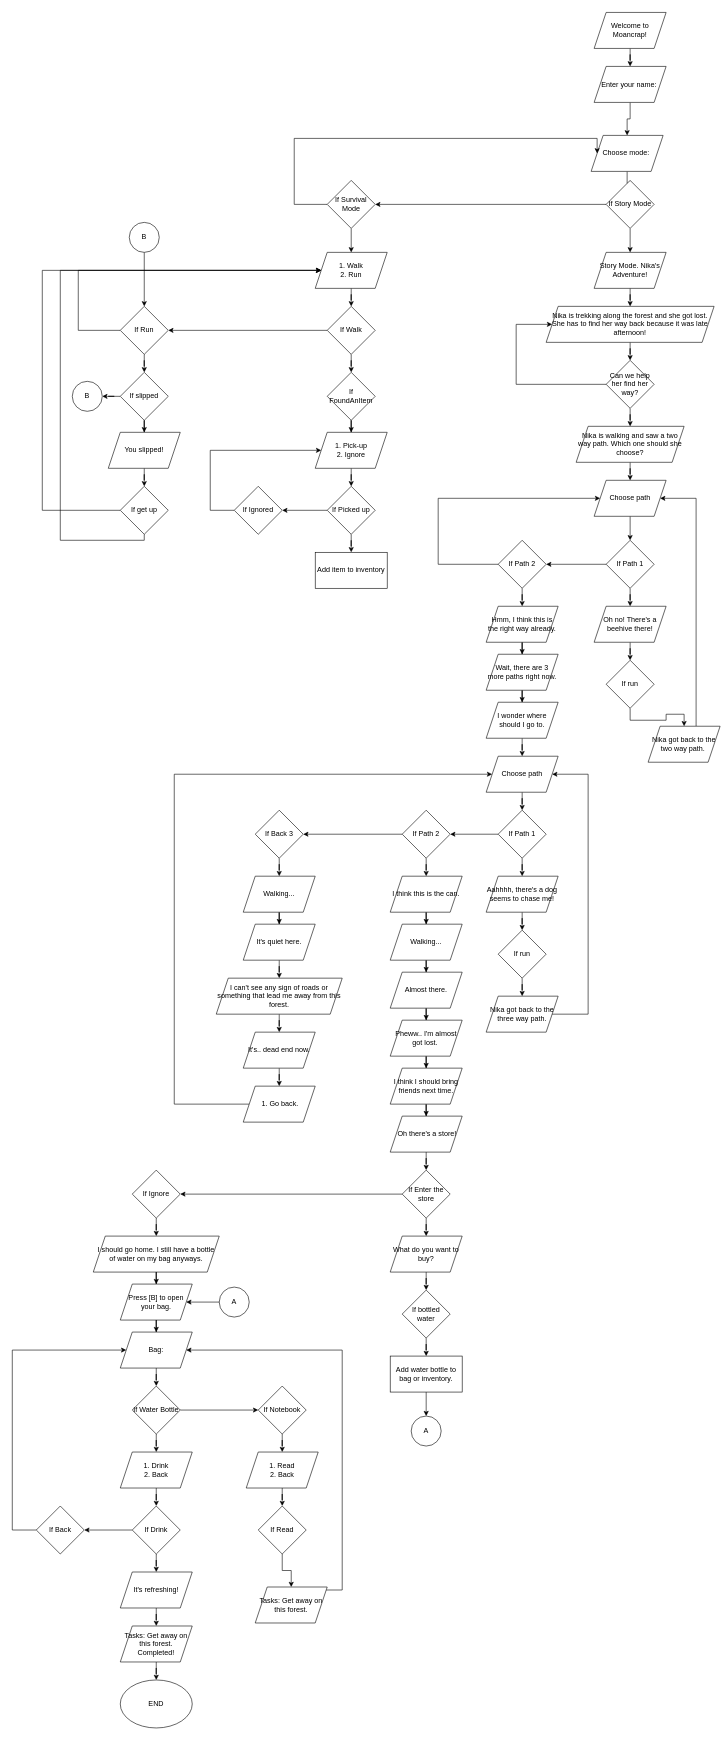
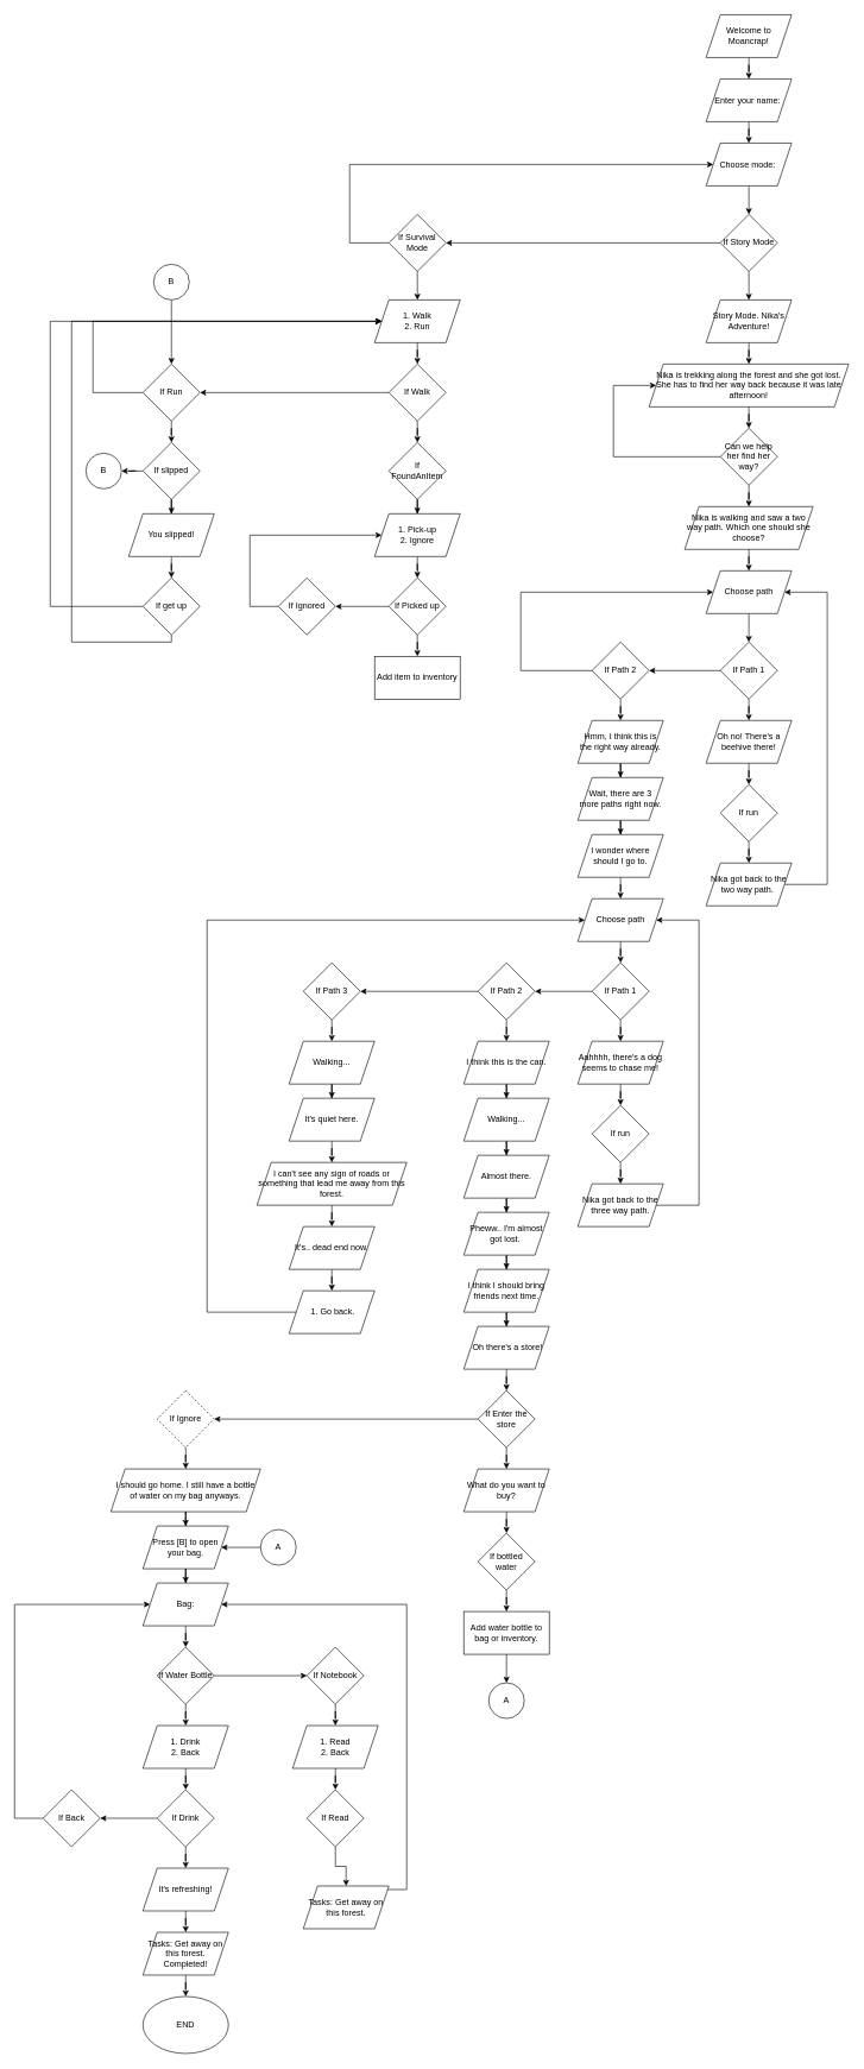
- <mxCell id="5" value="Choose mode:&amp;nbsp;" style="shape=parallelogram;perimeter=parallelogramPerimeter;whiteSpace=wrap;html=1;fixedSize=1;" vertex="1" parent="1"><mxGeometry x="985" y="225" width="120" height="60" as="geometry" /></mxCell>
+ <mxCell id="5" value="Choose mode:&amp;nbsp;" style="shape=parallelogram;perimeter=parallelogramPerimeter;whiteSpace=wrap;html=1;fixedSize=1;" vertex="1" parent="1"><mxGeometry x="990" y="200" width="120" height="60" as="geometry" /></mxCell>
- <mxCell id="33" value="Nika got back to the two way path.&amp;nbsp;" style="shape=parallelogram;perimeter=parallelogramPerimeter;whiteSpace=wrap;html=1;fixedSize=1;" vertex="1" parent="1"><mxGeometry x="1080" y="1210" width="120" height="60" as="geometry" /></mxCell>
+ <mxCell id="33" value="Nika got back to the two way path.&amp;nbsp;" style="shape=parallelogram;perimeter=parallelogramPerimeter;whiteSpace=wrap;html=1;fixedSize=1;" vertex="1" parent="1"><mxGeometry x="990" y="1210" width="120" height="60" as="geometry" /></mxCell>
- <mxCell id="54" value="If Back 3" style="rhombus;whiteSpace=wrap;html=1;" vertex="1" parent="1"><mxGeometry x="425" y="1350" width="80" height="80" as="geometry" /></mxCell>
+ <mxCell id="54" value="If Path 3" style="rhombus;whiteSpace=wrap;html=1;" vertex="1" parent="1"><mxGeometry x="425" y="1350" width="80" height="80" as="geometry" /></mxCell>
- <mxCell id="77" value="If Ignore" style="rhombus;whiteSpace=wrap;html=1;" vertex="1" parent="1"><mxGeometry x="220" y="1950" width="80" height="80" as="geometry" /></mxCell>
+ <mxCell id="77" value="If Ignore" style="rhombus;whiteSpace=wrap;html=1;dashed=1;" vertex="1" parent="1"><mxGeometry x="220" y="1950" width="80" height="80" as="geometry" /></mxCell>
